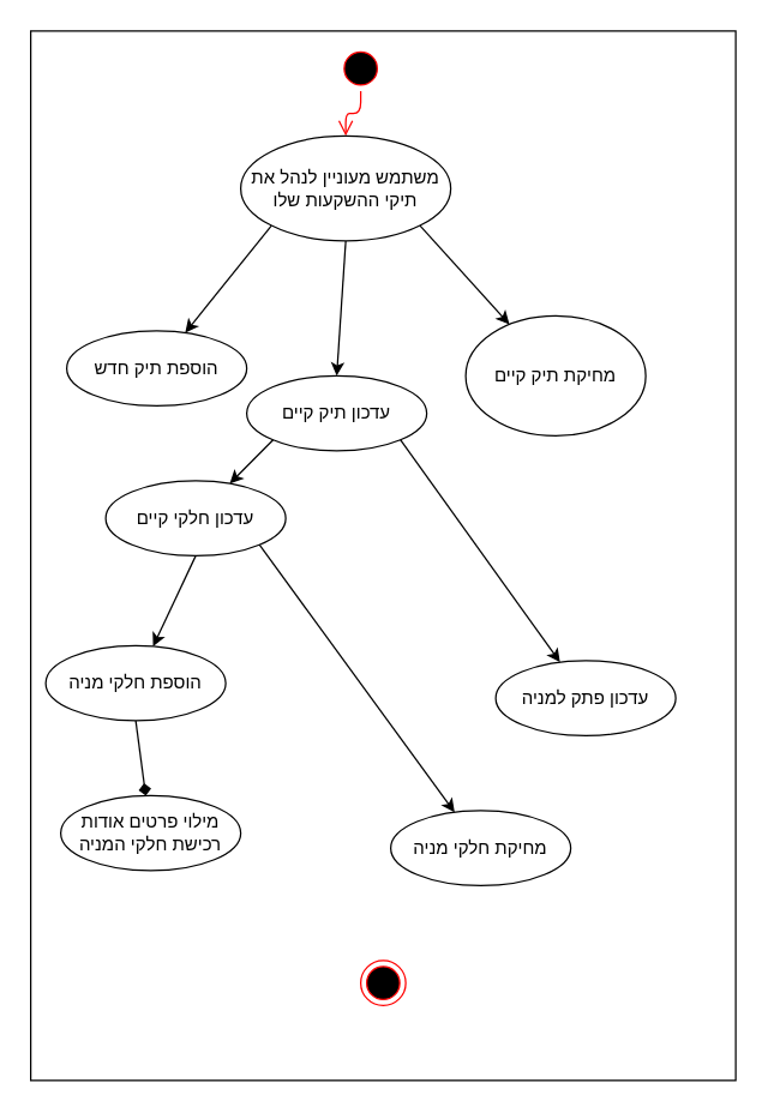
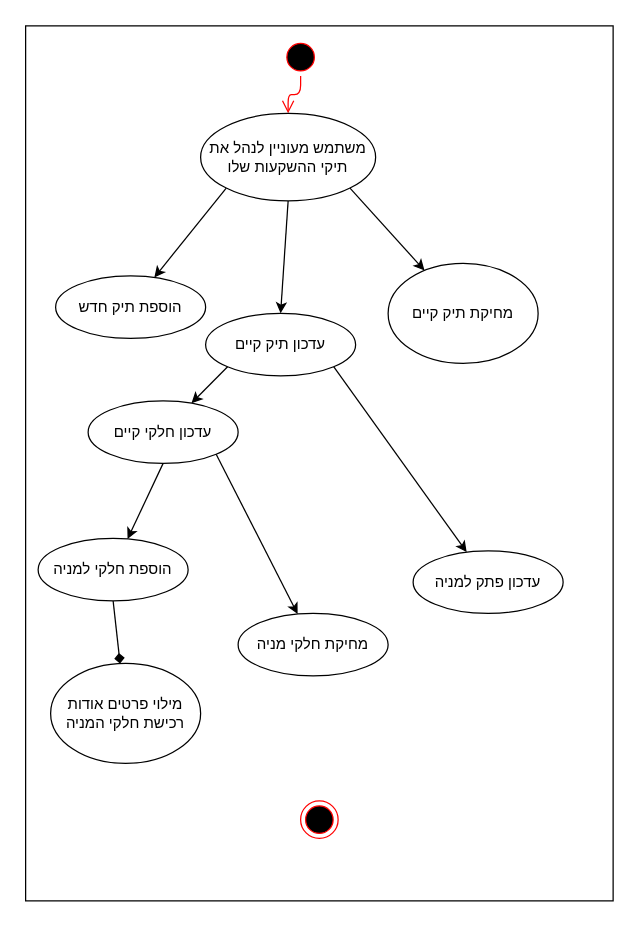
- <mxCell id="20" value="הוספת חלקי מניה" style="ellipse;whiteSpace=wrap;html=1;" parent="1" vertex="1"><mxGeometry x="30" y="430" width="120" height="50" as="geometry" /></mxCell>
+ <mxCell id="20" value="הוספת חלקי למניה" style="ellipse;whiteSpace=wrap;html=1;" parent="1" vertex="1"><mxGeometry x="30" y="430" width="120" height="50" as="geometry" /></mxCell>
- <mxCell id="22" value="מילוי פרטים אודות רכישת חלקי המניה" style="ellipse;whiteSpace=wrap;html=1;" parent="1" vertex="1"><mxGeometry x="40" y="530" width="120" height="50" as="geometry" /></mxCell>
+ <mxCell id="22" value="מילוי פרטים אודות רכישת חלקי המניה" style="ellipse;whiteSpace=wrap;html=1;" parent="1" vertex="1"><mxGeometry x="40" y="530" width="120" height="80" as="geometry" /></mxCell>
- <mxCell id="15" value="מחיקת חלקי מניה" style="ellipse;whiteSpace=wrap;html=1;" parent="1" vertex="1"><mxGeometry x="260" y="540" width="120" height="50" as="geometry" /></mxCell>
+ <mxCell id="15" value="מחיקת חלקי מניה" style="ellipse;whiteSpace=wrap;html=1;" parent="1" vertex="1"><mxGeometry x="190" y="490" width="120" height="50" as="geometry" /></mxCell>
